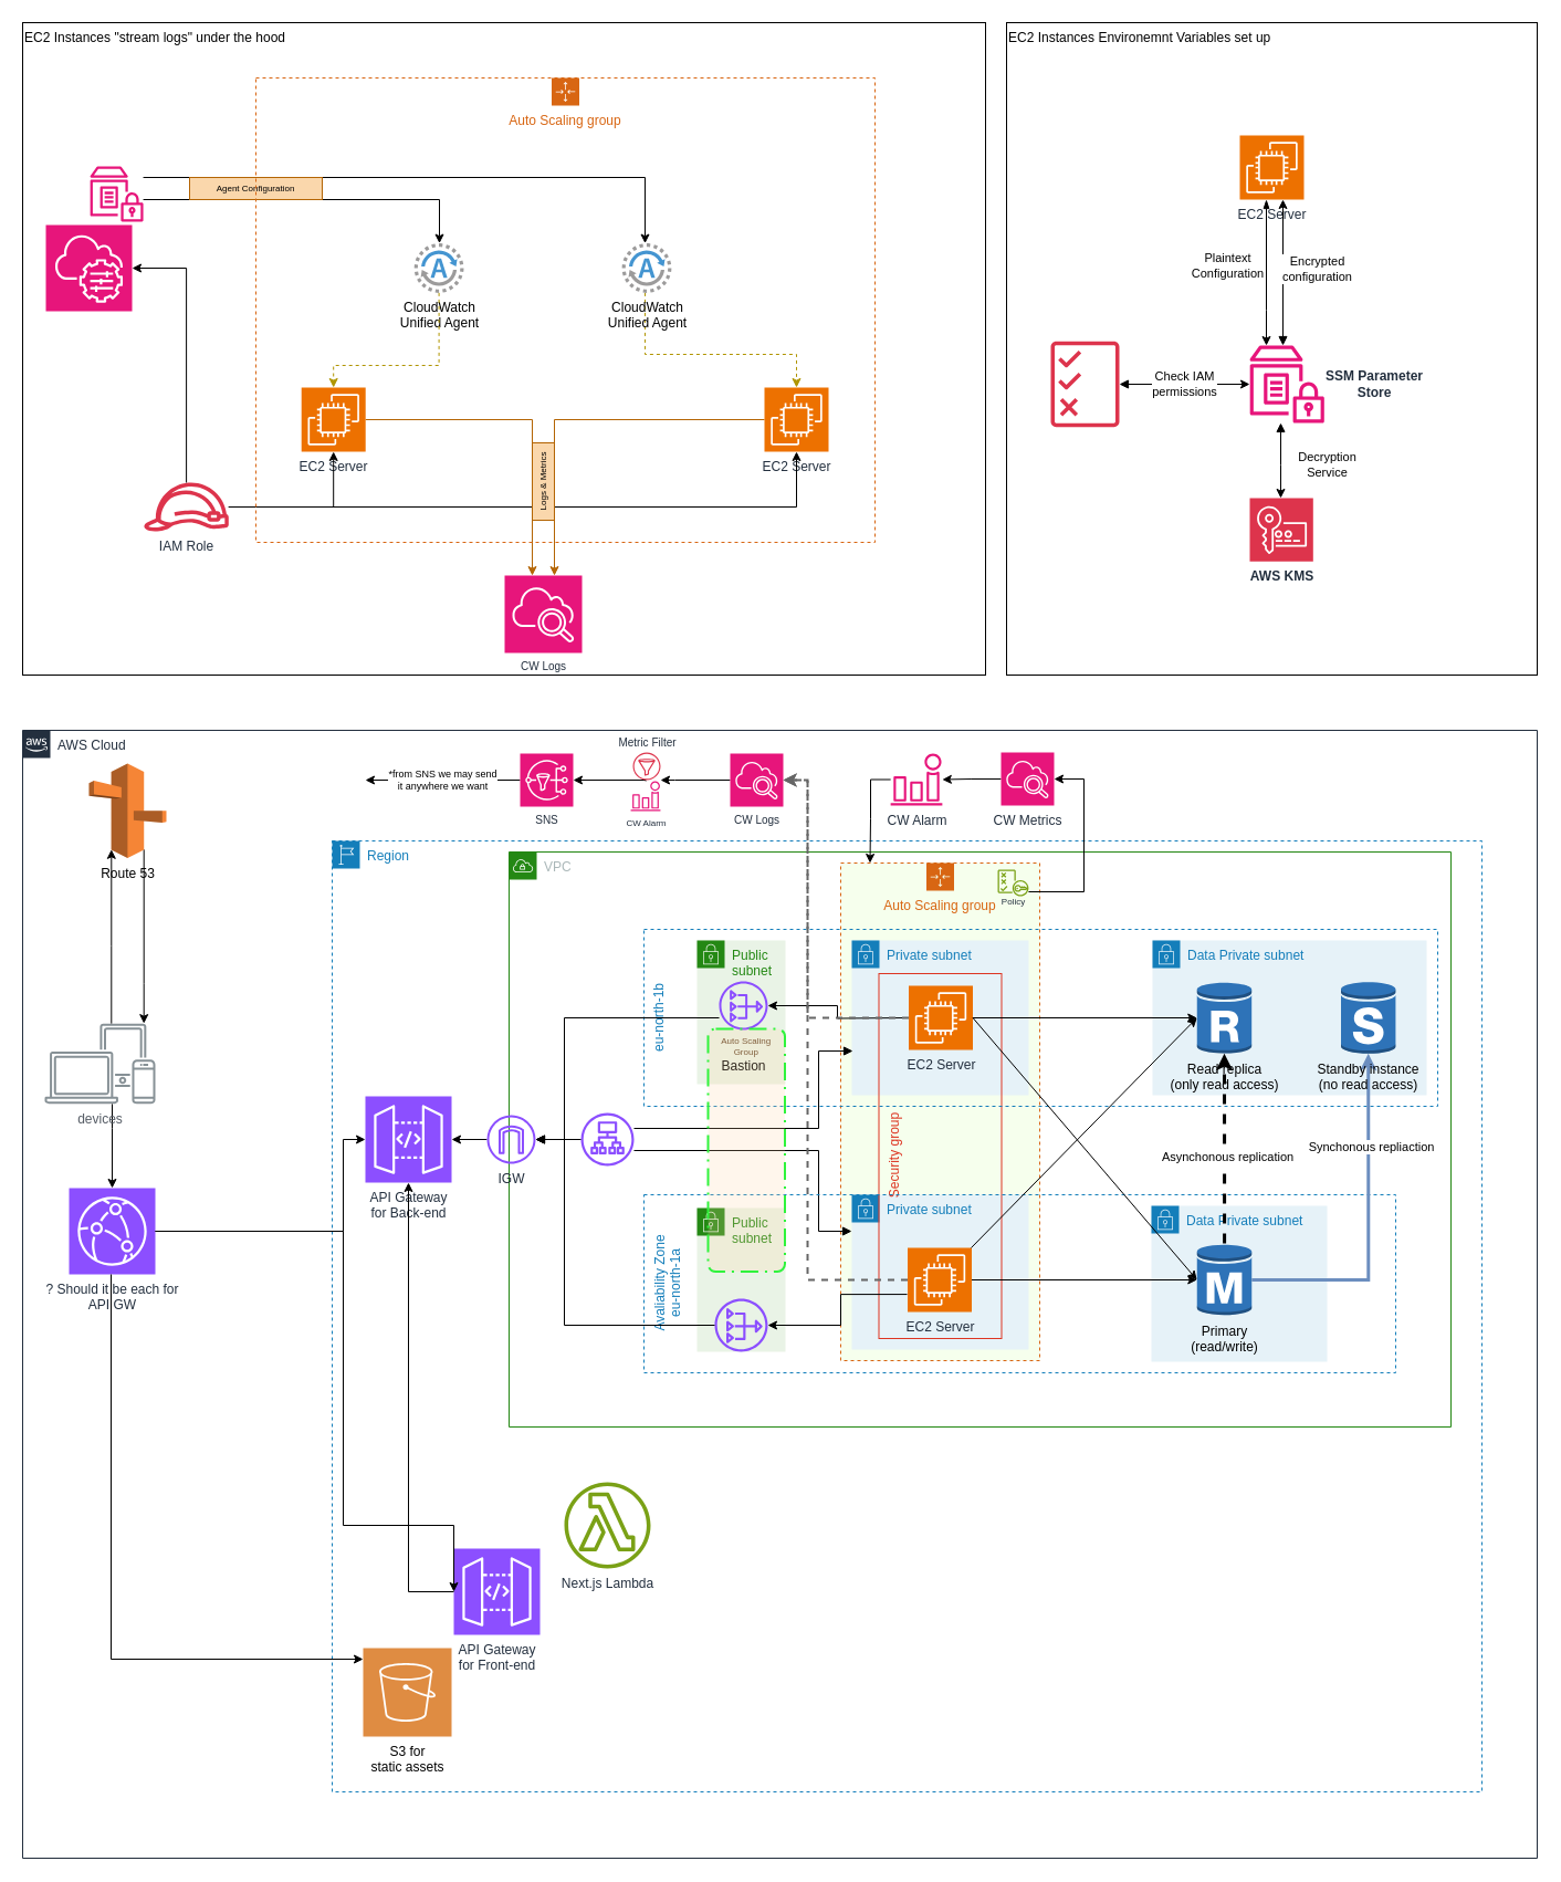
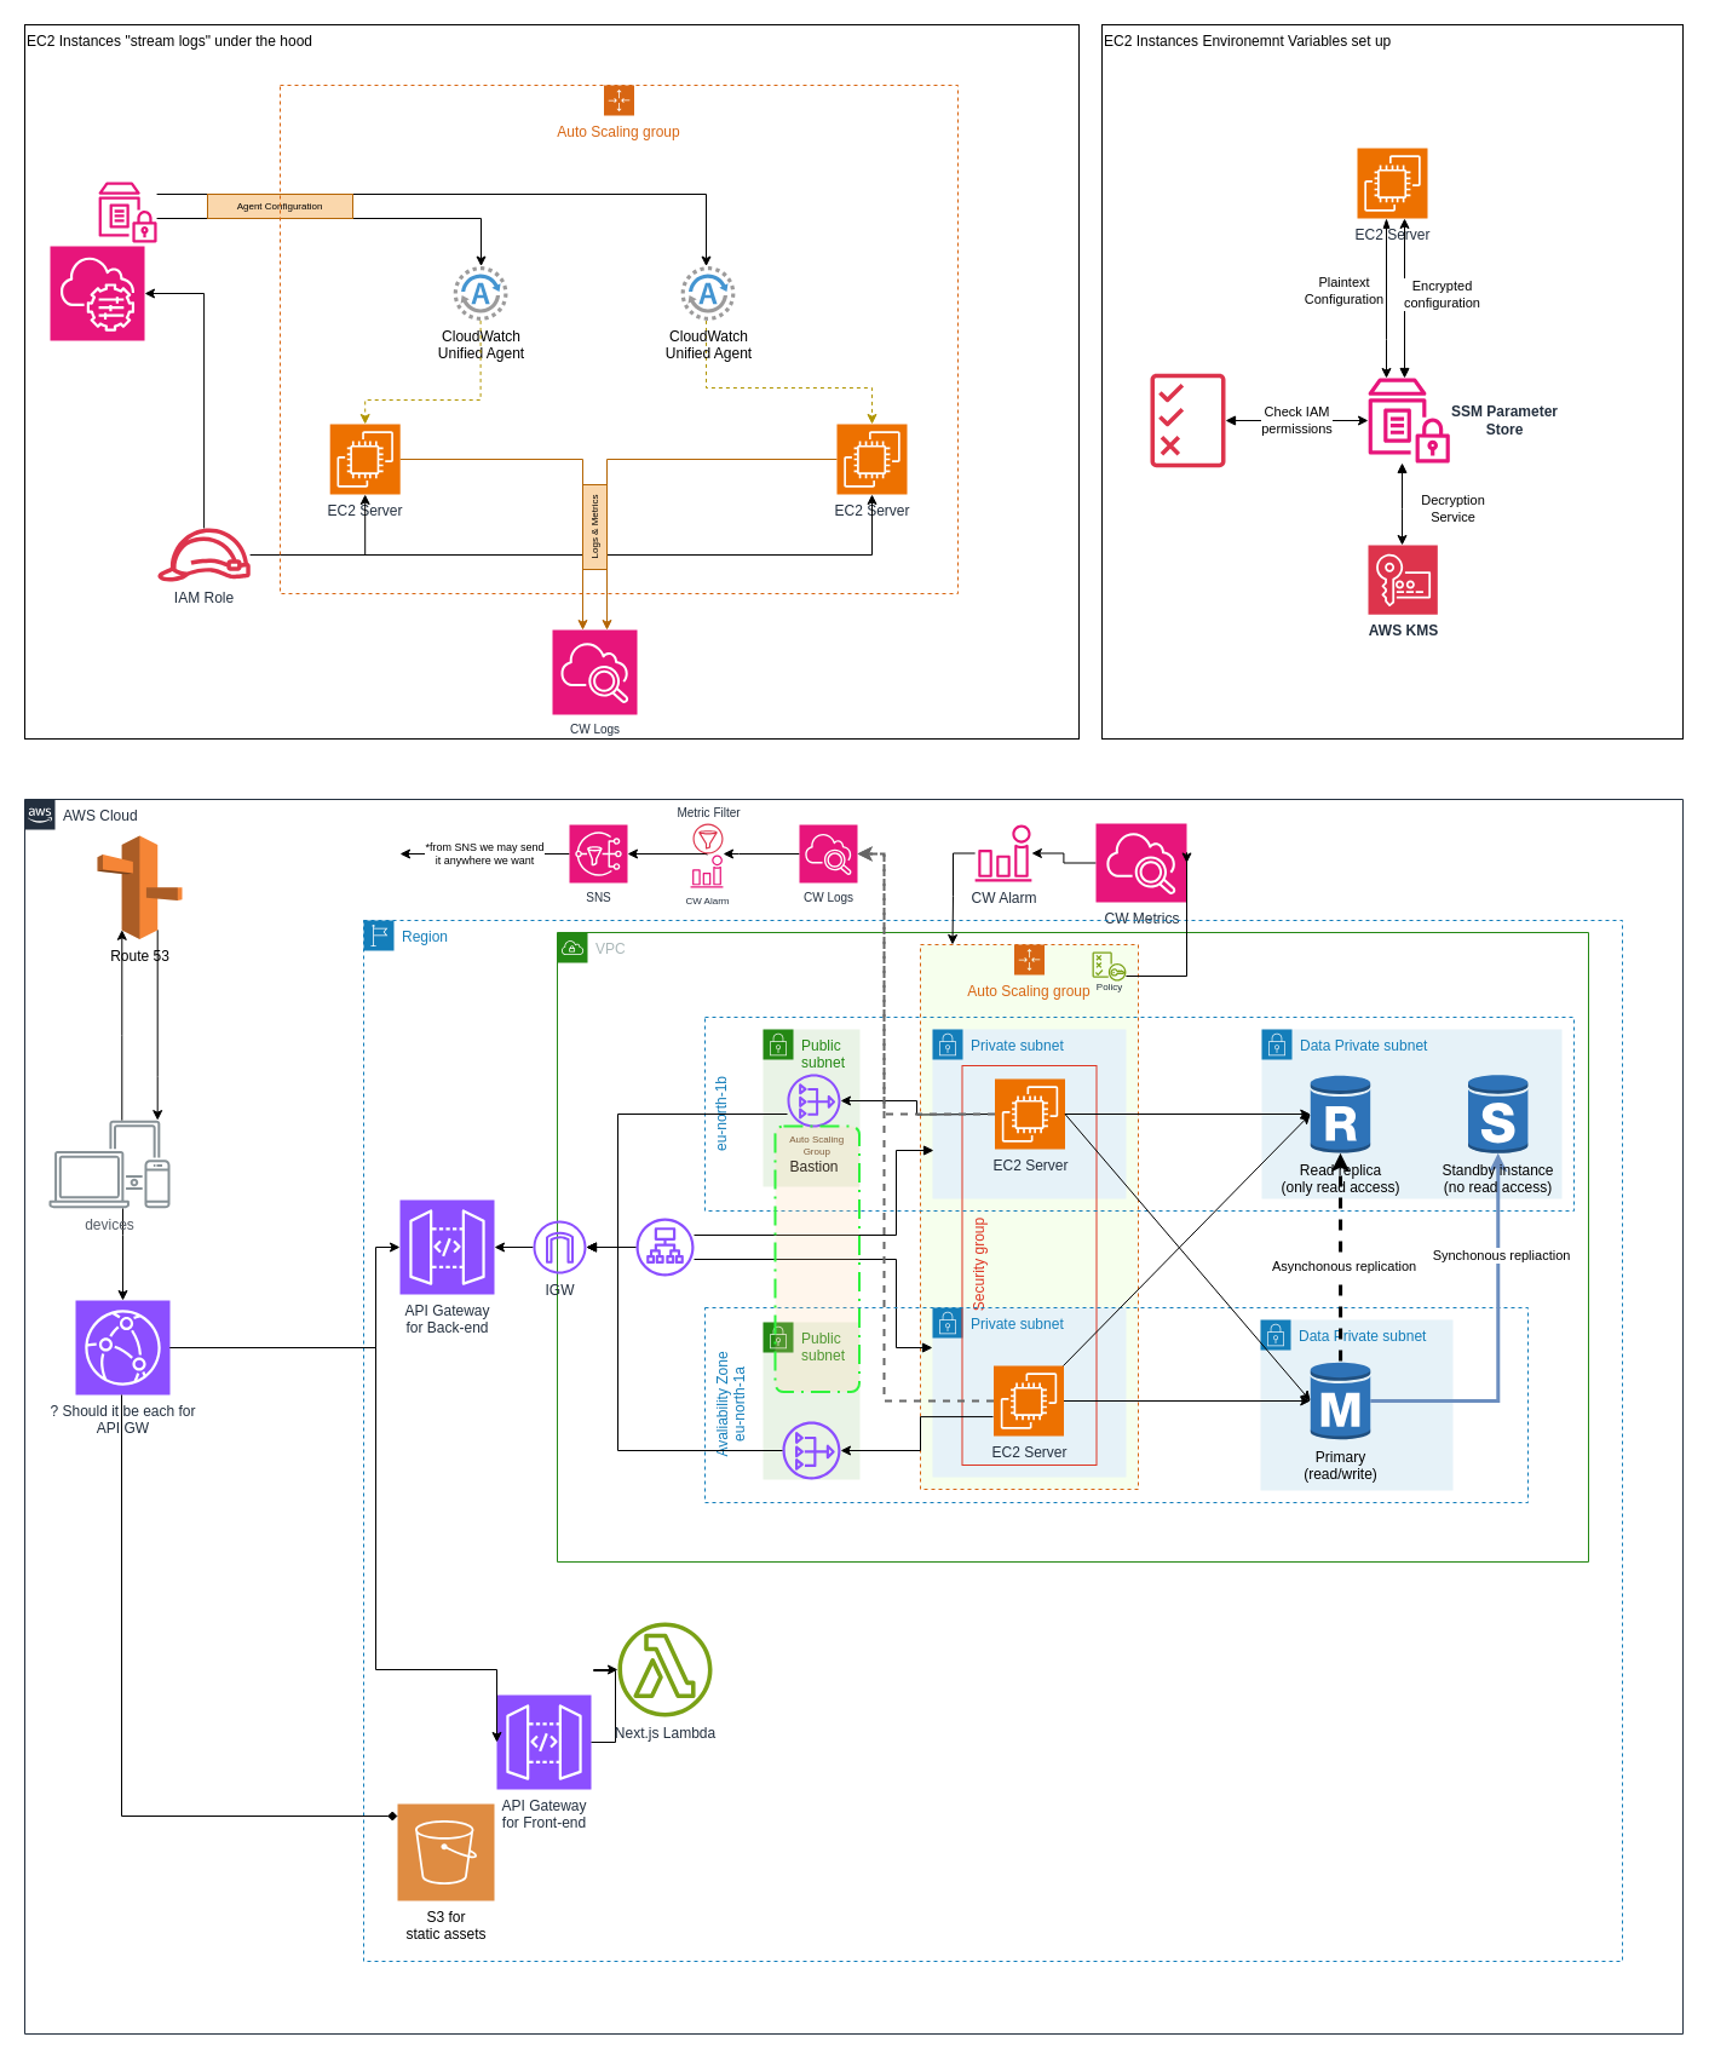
- <mxCell id="13" value="CW Metrics" style="sketch=0;points=[[0,0,0],[0.25,0,0],[0.5,0,0],[0.75,0,0],[1,0,0],[0,1,0],[0.25,1,0],[0.5,1,0],[0.75,1,0],[1,1,0],[0,0.25,0],[0,0.5,0],[0,0.75,0],[1,0.25,0],[1,0.5,0],[1,0.75,0]];points=[[0,0,0],[0.25,0,0],[0.5,0,0],[0.75,0,0],[1,0,0],[0,1,0],[0.25,1,0],[0.5,1,0],[0.75,1,0],[1,1,0],[0,0.25,0],[0,0.5,0],[0,0.75,0],[1,0.25,0],[1,0.5,0],[1,0.75,0]];outlineConnect=0;fontColor=#232F3E;fillColor=#E7157B;strokeColor=#ffffff;dashed=0;verticalLabelPosition=bottom;verticalAlign=top;align=center;html=1;fontSize=12;fontStyle=0;aspect=fixed;shape=mxgraph.aws4.resourceIcon;resIcon=mxgraph.aws4.cloudwatch_2;" parent="5" vertex="1"><mxGeometry x="885" y="20" width="48" height="48" as="geometry" /></mxCell>
+ <mxCell id="13" value="CW Metrics" style="sketch=0;points=[[0,0,0],[0.25,0,0],[0.5,0,0],[0.75,0,0],[1,0,0],[0,1,0],[0.25,1,0],[0.5,1,0],[0.75,1,0],[1,1,0],[0,0.25,0],[0,0.5,0],[0,0.75,0],[1,0.25,0],[1,0.5,0],[1,0.75,0]];points=[[0,0,0],[0.25,0,0],[0.5,0,0],[0.75,0,0],[1,0,0],[0,1,0],[0.25,1,0],[0.5,1,0],[0.75,1,0],[1,1,0],[0,0.25,0],[0,0.5,0],[0,0.75,0],[1,0.25,0],[1,0.5,0],[1,0.75,0]];outlineConnect=0;fontColor=#232F3E;fillColor=#E7157B;strokeColor=#ffffff;dashed=0;verticalLabelPosition=bottom;verticalAlign=top;align=center;html=1;fontSize=12;fontStyle=0;aspect=fixed;shape=mxgraph.aws4.resourceIcon;resIcon=mxgraph.aws4.cloudwatch_2;" parent="5" vertex="1"><mxGeometry x="885" y="20" width="75" height="65" as="geometry" /></mxCell>
- <mxCell id="28" style="edgeStyle=orthogonalEdgeStyle;rounded=0;orthogonalLoop=1;jettySize=auto;html=1;" parent="22" source="27" target="26" edge="1"><mxGeometry relative="1" as="geometry" /></mxCell>
+ <mxCell id="28" style="edgeStyle=orthogonalEdgeStyle;rounded=0;orthogonalLoop=1;jettySize=auto;html=1;" parent="22" source="27" target="31" edge="1"><mxGeometry relative="1" as="geometry" /></mxCell>
- <mxCell id="97" style="edgeStyle=orthogonalEdgeStyle;rounded=0;orthogonalLoop=1;jettySize=auto;html=1;" parent="1" source="11" target="52" edge="1"><mxGeometry relative="1" as="geometry"><Array as="points"><mxPoint x="100" y="1500" /></Array></mxGeometry></mxCell>
+ <mxCell id="97" style="edgeStyle=orthogonalEdgeStyle;rounded=0;orthogonalLoop=1;jettySize=auto;html=1;endArrow=diamond;" parent="1" source="11" target="52" edge="1"><mxGeometry relative="1" as="geometry"><Array as="points"><mxPoint x="100" y="1500" /></Array></mxGeometry></mxCell>
